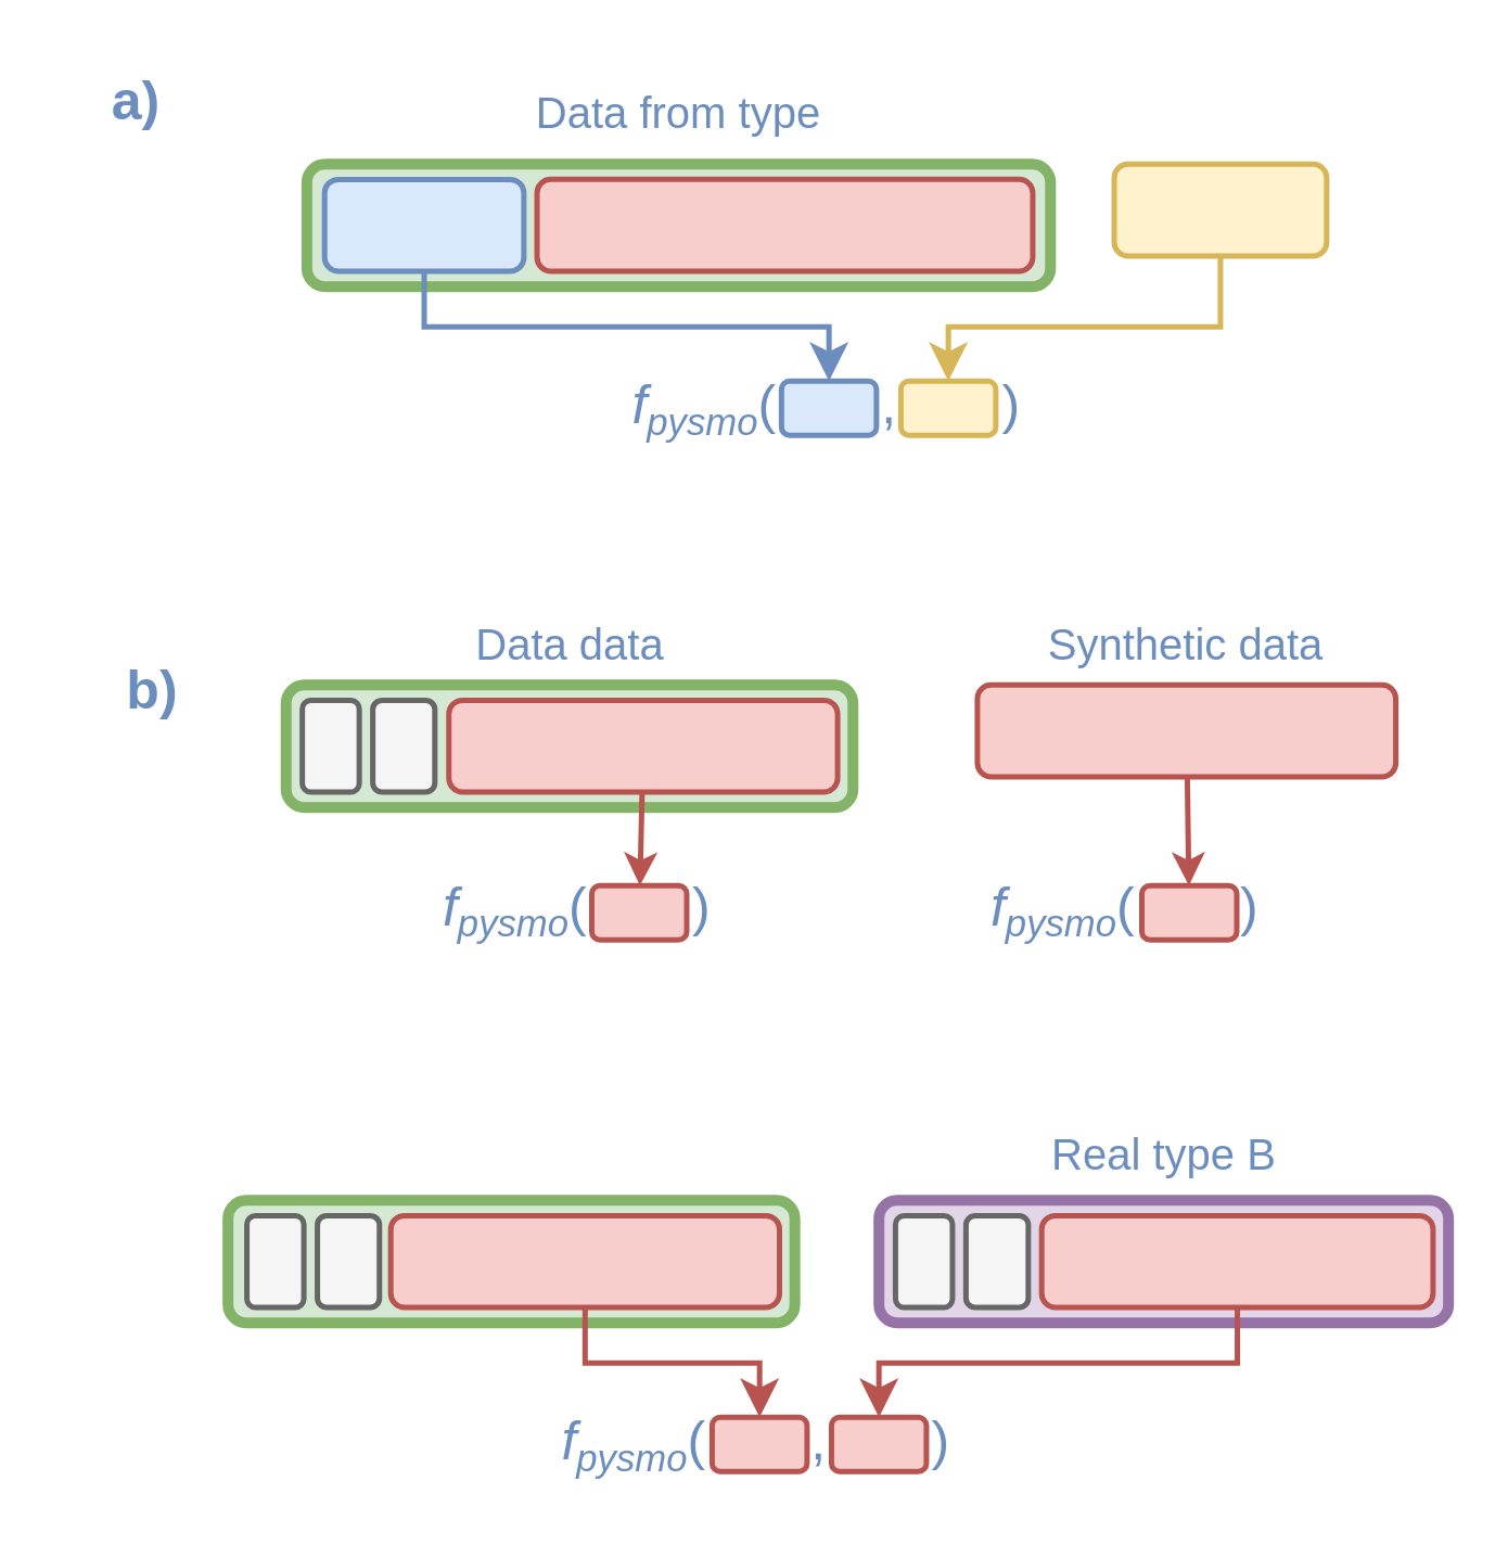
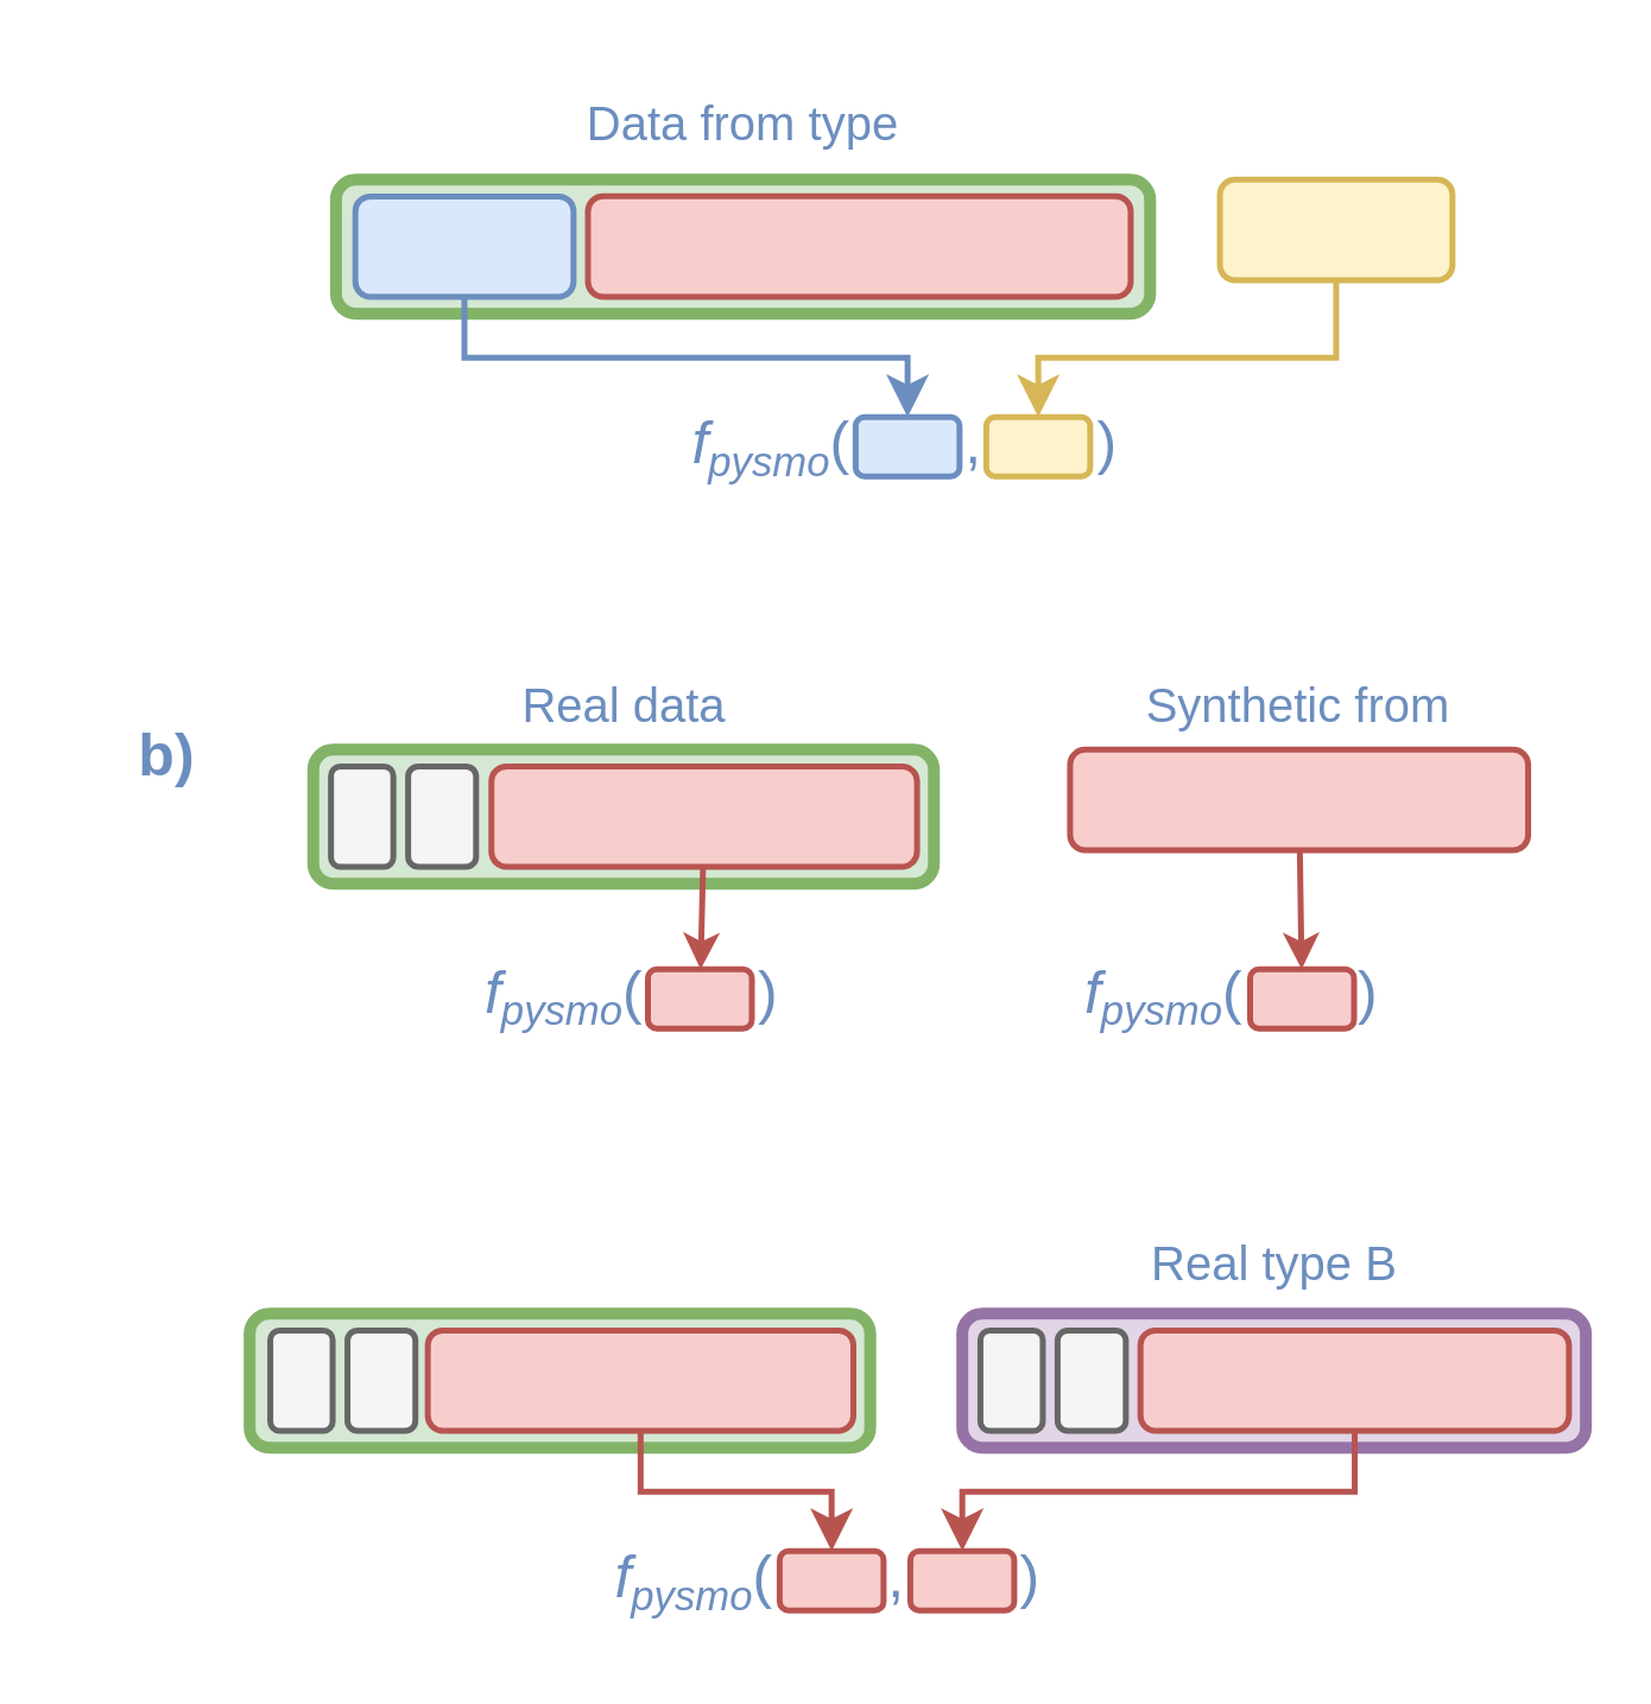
- <mxCell id="15" value="&lt;font color=&quot;#6c8ebf&quot; style=&quot;font-size: 20px;&quot;&gt;a)&lt;/font&gt;" style="text;html=1;strokeColor=none;fillColor=none;align=center;verticalAlign=middle;whiteSpace=wrap;rounded=0;labelBorderColor=none;fontSize=16;fontStyle=1" parent="2" vertex="1"><mxGeometry y="1" width="60" height="30" as="geometry" /></mxCell>
- <mxCell id="18" value="&lt;font color=&quot;#6c8ebf&quot;&gt;Data data&lt;/font&gt;" style="text;html=1;strokeColor=none;fillColor=none;align=center;verticalAlign=middle;whiteSpace=wrap;rounded=0;labelBorderColor=none;fontSize=16;container=0;" parent="17" vertex="1"><mxGeometry x="49.5" width="110" height="30" as="geometry" /></mxCell>
+ <mxCell id="18" value="&lt;font color=&quot;#6c8ebf&quot;&gt;Real data&lt;/font&gt;" style="text;html=1;strokeColor=none;fillColor=none;align=center;verticalAlign=middle;whiteSpace=wrap;rounded=0;labelBorderColor=none;fontSize=16;container=0;" parent="17" vertex="1"><mxGeometry x="49.5" width="110" height="30" as="geometry" /></mxCell>
- <mxCell id="23" value="&lt;font color=&quot;#6c8ebf&quot;&gt;Synthetic data&lt;/font&gt;" style="text;html=1;strokeColor=none;fillColor=none;align=center;verticalAlign=middle;whiteSpace=wrap;rounded=0;labelBorderColor=none;fontSize=16;container=0;" parent="17" vertex="1"><mxGeometry x="277.001" width="110" height="30" as="geometry" /></mxCell>
+ <mxCell id="23" value="&lt;font color=&quot;#6c8ebf&quot;&gt;Synthetic from&lt;/font&gt;" style="text;html=1;strokeColor=none;fillColor=none;align=center;verticalAlign=middle;whiteSpace=wrap;rounded=0;labelBorderColor=none;fontSize=16;container=0;" parent="17" vertex="1"><mxGeometry x="277.001" width="110" height="30" as="geometry" /></mxCell>
